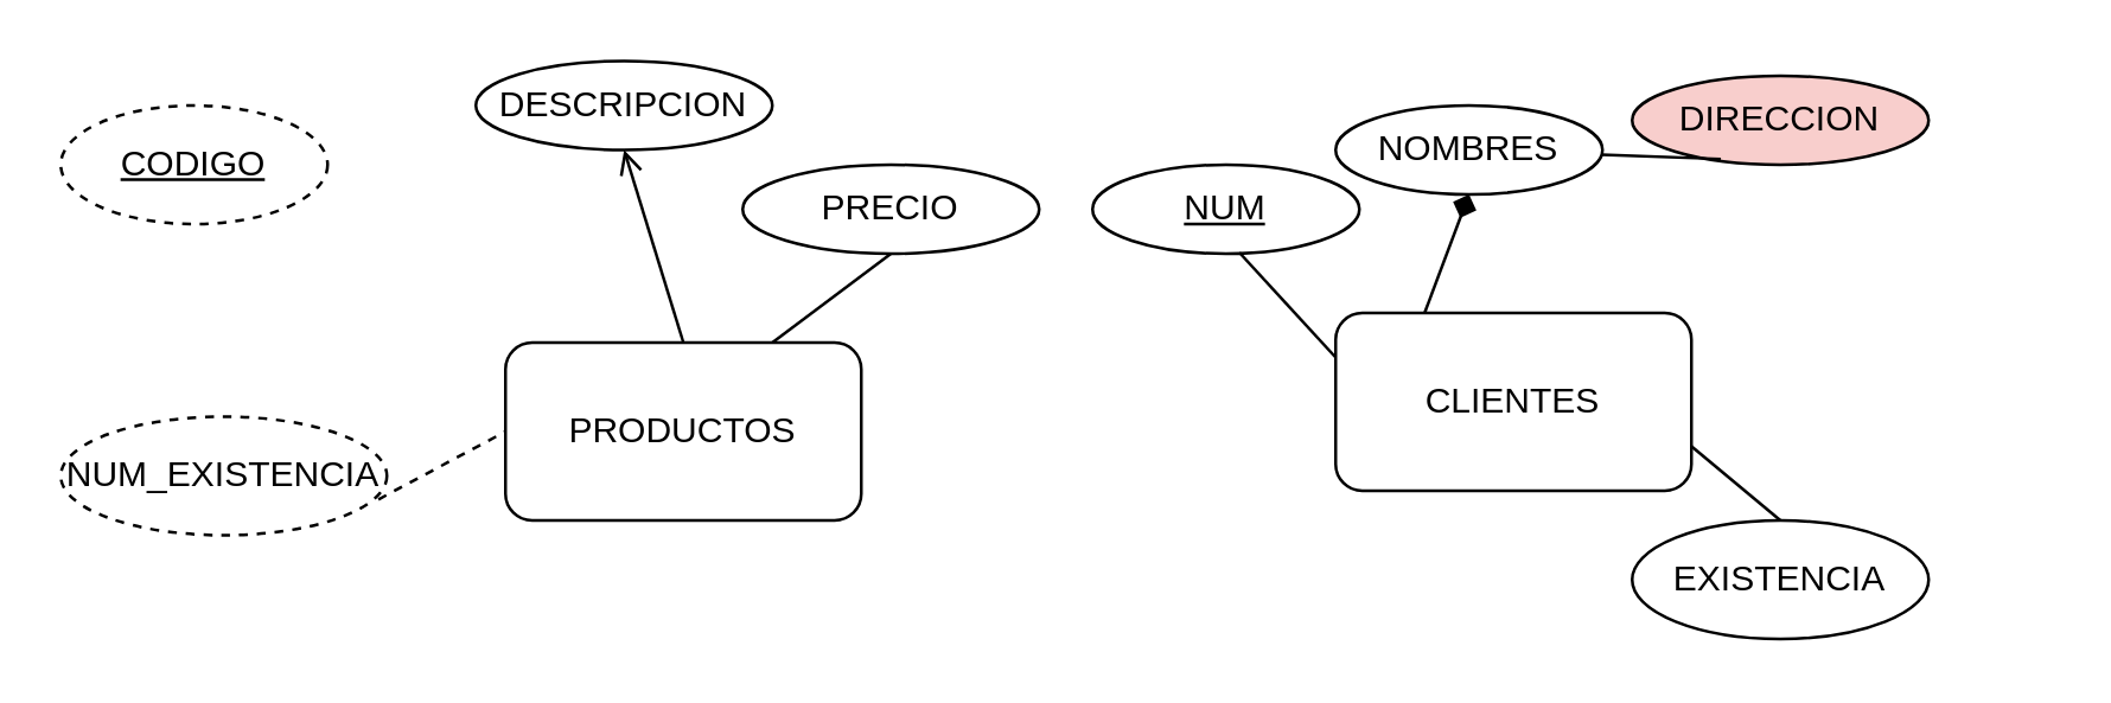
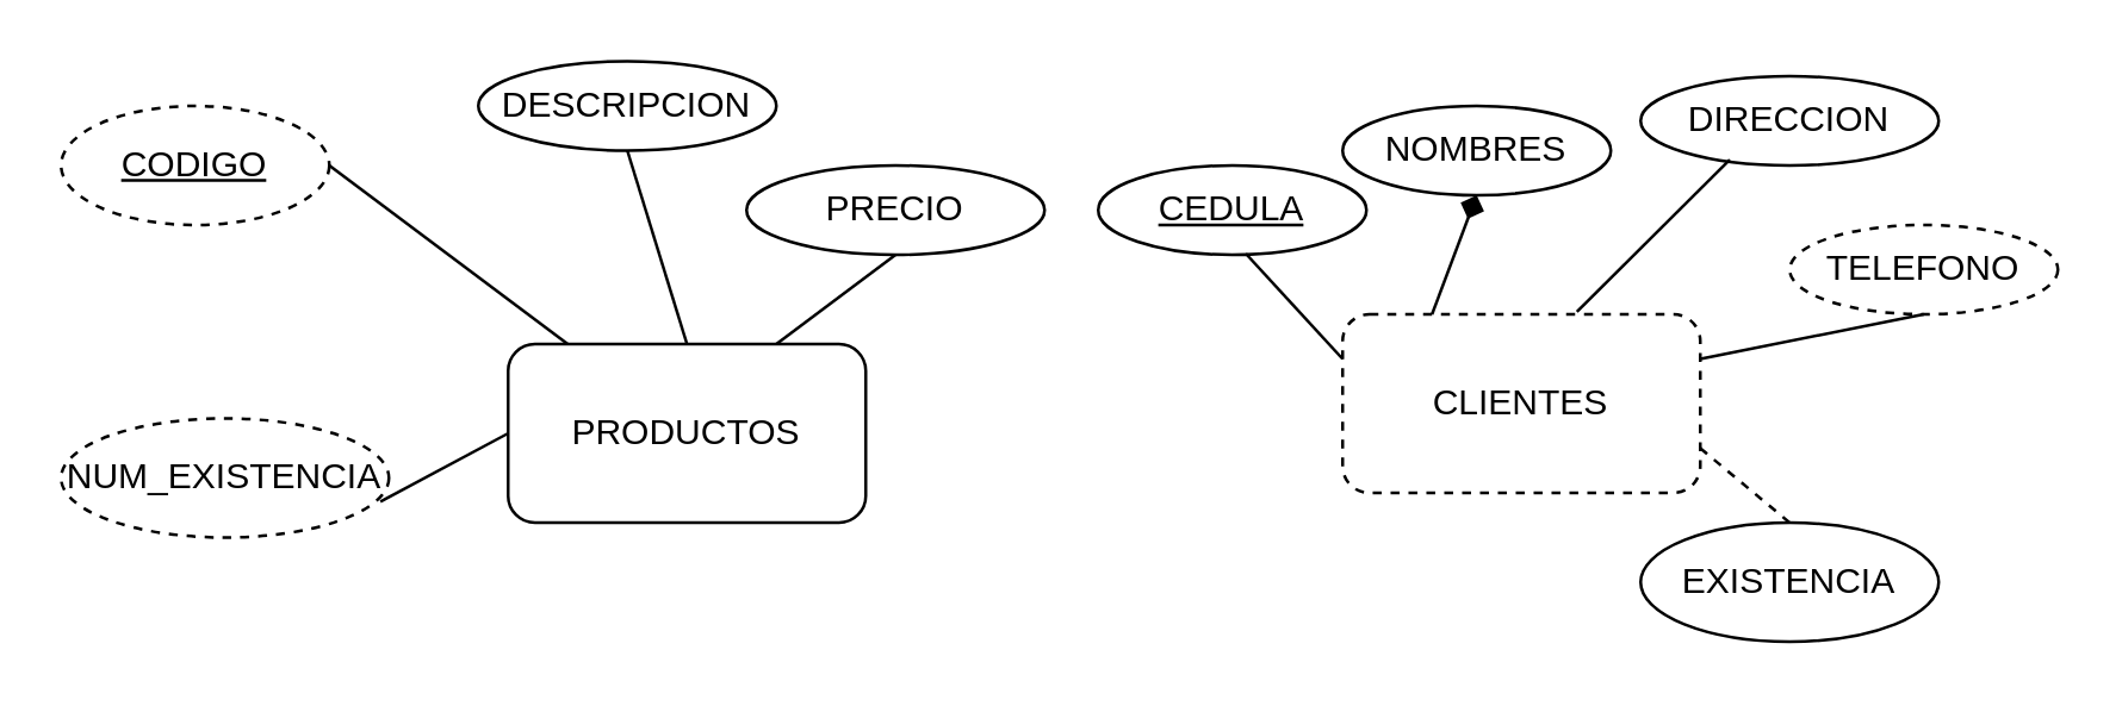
- <mxCell id="13" value="DIRECCION" style="ellipse;whiteSpace=wrap;html=1;align=center;fillColor=#f8cecc;" vertex="1" parent="1"><mxGeometry x="550" y="25" width="100" height="30" as="geometry" /></mxCell>
+ <mxCell id="13" value="DIRECCION" style="ellipse;whiteSpace=wrap;html=1;align=center;" vertex="1" parent="1"><mxGeometry x="550" y="25" width="100" height="30" as="geometry" /></mxCell>
- <mxCell id="20" value="" style="endArrow=none;html=1;rounded=0;exitX=0.299;exitY=0.935;exitDx=0;exitDy=0;exitPerimeter=0;" edge="1" parent="1" source="13" target="14"><mxGeometry relative="1" as="geometry"><mxPoint x="600" y="55" as="sourcePoint" /><mxPoint x="632" y="81" as="targetPoint" /></mxGeometry></mxCell>
+ <mxCell id="20" value="" style="endArrow=none;html=1;rounded=0;entryX=0.655;entryY=-0.014;entryDx=0;entryDy=0;exitX=0.299;exitY=0.935;exitDx=0;exitDy=0;exitPerimeter=0;entryPerimeter=0;" edge="1" parent="1" source="13" target="11"><mxGeometry relative="1" as="geometry"><mxPoint x="600" y="55" as="sourcePoint" /><mxPoint x="632" y="81" as="targetPoint" /></mxGeometry></mxCell>
- <mxCell id="8" value="" style="endArrow=open;html=1;rounded=0;exitX=0.5;exitY=0;exitDx=0;exitDy=0;entryX=0.5;entryY=1;entryDx=0;entryDy=0;" edge="1" parent="1" source="2" target="5"><mxGeometry relative="1" as="geometry"><mxPoint x="290" y="95" as="sourcePoint" /><mxPoint x="450" y="95" as="targetPoint" /></mxGeometry></mxCell>
+ <mxCell id="8" value="" style="endArrow=none;html=1;rounded=0;exitX=0.5;exitY=0;exitDx=0;exitDy=0;entryX=0.5;entryY=1;entryDx=0;entryDy=0;" edge="1" parent="1" source="2" target="5"><mxGeometry relative="1" as="geometry"><mxPoint x="290" y="95" as="sourcePoint" /><mxPoint x="450" y="95" as="targetPoint" /></mxGeometry></mxCell>
- <mxCell id="15" value="NUM" style="ellipse;whiteSpace=wrap;html=1;align=center;fontStyle=4;" vertex="1" parent="1"><mxGeometry x="368" y="55" width="90" height="30" as="geometry" /></mxCell>
+ <mxCell id="15" value="CEDULA" style="ellipse;whiteSpace=wrap;html=1;align=center;fontStyle=4;" vertex="1" parent="1"><mxGeometry x="368" y="55" width="90" height="30" as="geometry" /></mxCell>
+ <mxCell id="4" value="" style="endArrow=none;html=1;rounded=0;exitX=1;exitY=0.5;exitDx=0;exitDy=0;" edge="1" parent="1" source="3" target="2"><mxGeometry relative="1" as="geometry"><mxPoint x="280" y="215" as="sourcePoint" /><mxPoint x="440" y="215" as="targetPoint" /><Array as="points" /></mxGeometry></mxCell>
+ <mxCell id="12" value="TELEFONO" style="ellipse;whiteSpace=wrap;html=1;align=center;dashed=1;" vertex="1" parent="1"><mxGeometry x="600" y="75" width="90" height="30" as="geometry" /></mxCell>
+ <mxCell id="21" value="" style="endArrow=none;html=1;rounded=0;entryX=0.5;entryY=1;entryDx=0;entryDy=0;exitX=1;exitY=0.25;exitDx=0;exitDy=0;" edge="1" parent="1" source="11" target="12"><mxGeometry relative="1" as="geometry"><mxPoint x="570" y="115" as="sourcePoint" /><mxPoint x="730" y="125" as="targetPoint" /></mxGeometry></mxCell>
- <mxCell id="11" value="CLIENTES" style="rounded=1;whiteSpace=wrap;html=1;" vertex="1" parent="1"><mxGeometry x="450" y="105" width="120" height="60" as="geometry" /></mxCell>
+ <mxCell id="11" value="CLIENTES" style="rounded=1;whiteSpace=wrap;html=1;dashed=1;" vertex="1" parent="1"><mxGeometry x="450" y="105" width="120" height="60" as="geometry" /></mxCell>
- <mxCell id="9" value="" style="endArrow=none;html=1;rounded=0;entryX=0;entryY=0.5;entryDx=0;entryDy=0;exitX=0.974;exitY=0.698;exitDx=0;exitDy=0;exitPerimeter=0;dashed=1;" edge="1" parent="1" source="7" target="2"><mxGeometry relative="1" as="geometry"><mxPoint x="40" y="145" as="sourcePoint" /><mxPoint x="200" y="145" as="targetPoint" /></mxGeometry></mxCell>
+ <mxCell id="9" value="" style="endArrow=none;html=1;rounded=0;entryX=0;entryY=0.5;entryDx=0;entryDy=0;exitX=0.974;exitY=0.698;exitDx=0;exitDy=0;exitPerimeter=0;" edge="1" parent="1" source="7" target="2"><mxGeometry relative="1" as="geometry"><mxPoint x="40" y="145" as="sourcePoint" /><mxPoint x="200" y="145" as="targetPoint" /></mxGeometry></mxCell>
- <mxCell id="19" value="" style="endArrow=none;html=1;rounded=0;entryX=0.5;entryY=0;entryDx=0;entryDy=0;exitX=1;exitY=0.75;exitDx=0;exitDy=0;" edge="1" parent="1" source="11" target="16"><mxGeometry relative="1" as="geometry"><mxPoint x="570" y="149" as="sourcePoint" /><mxPoint x="602" y="175" as="targetPoint" /></mxGeometry></mxCell>
+ <mxCell id="19" value="" style="endArrow=none;html=1;rounded=0;entryX=0.5;entryY=0;entryDx=0;entryDy=0;exitX=1;exitY=0.75;exitDx=0;exitDy=0;dashed=1;" edge="1" parent="1" source="11" target="16"><mxGeometry relative="1" as="geometry"><mxPoint x="570" y="149" as="sourcePoint" /><mxPoint x="602" y="175" as="targetPoint" /></mxGeometry></mxCell>
